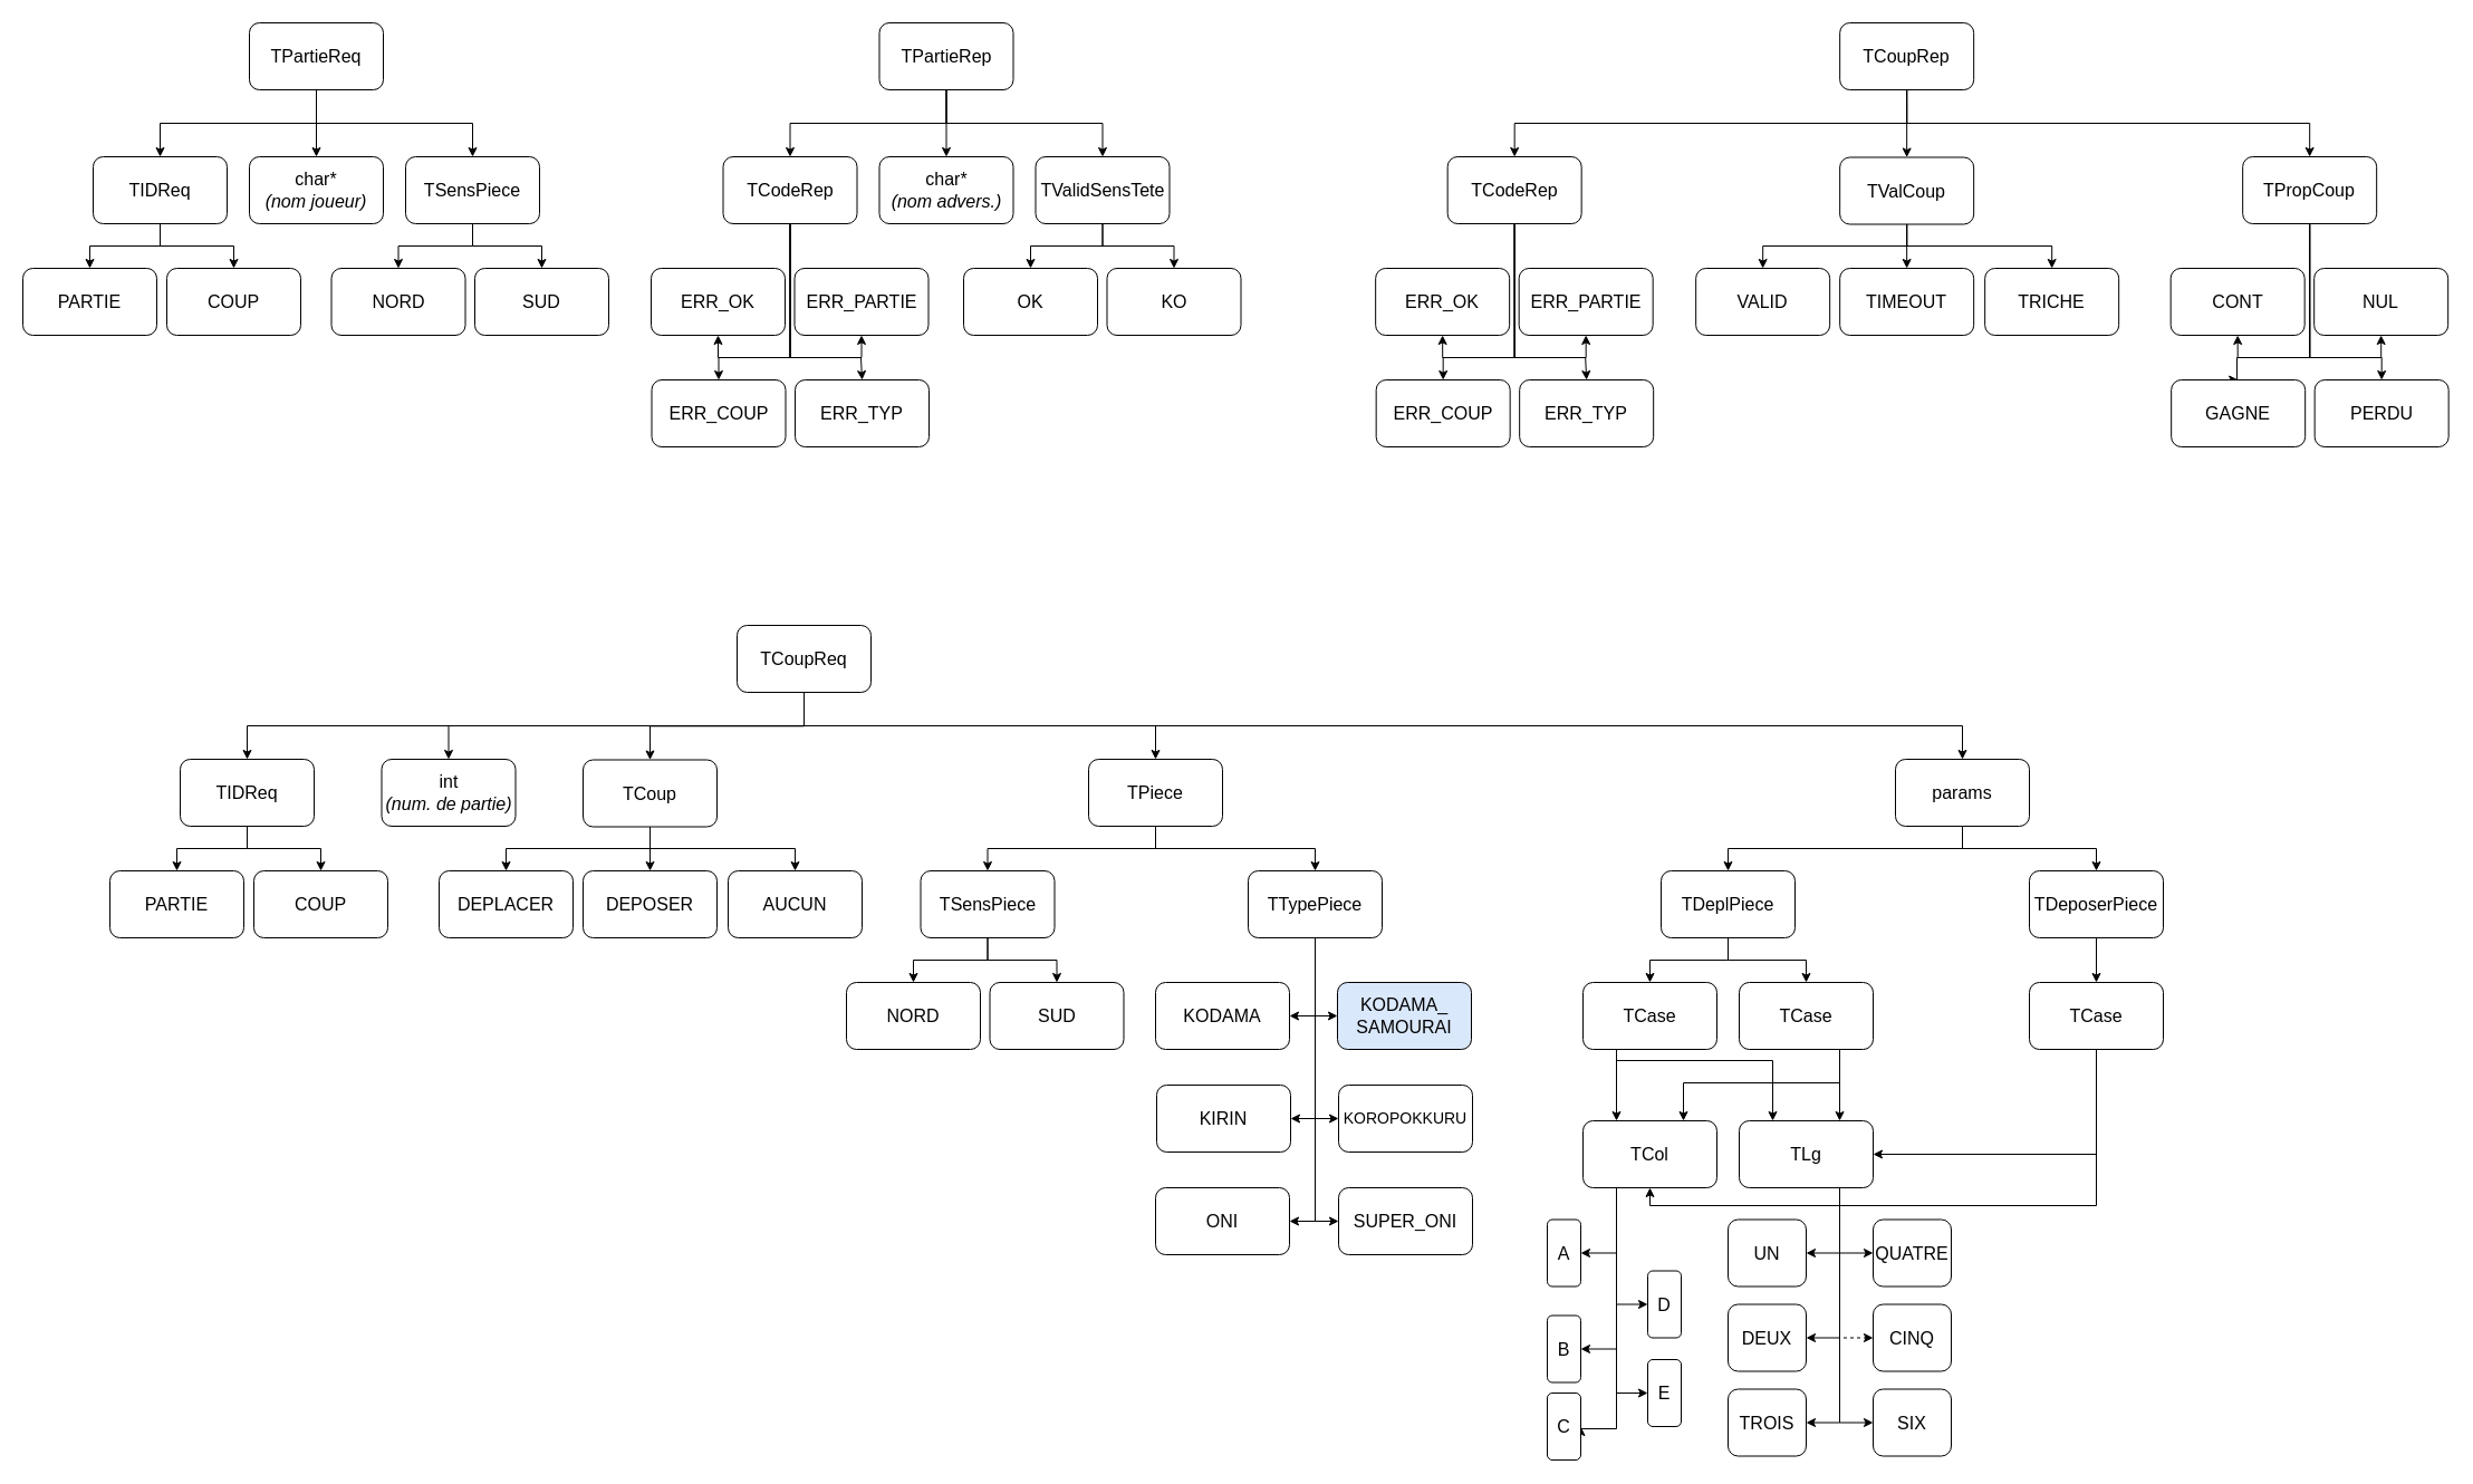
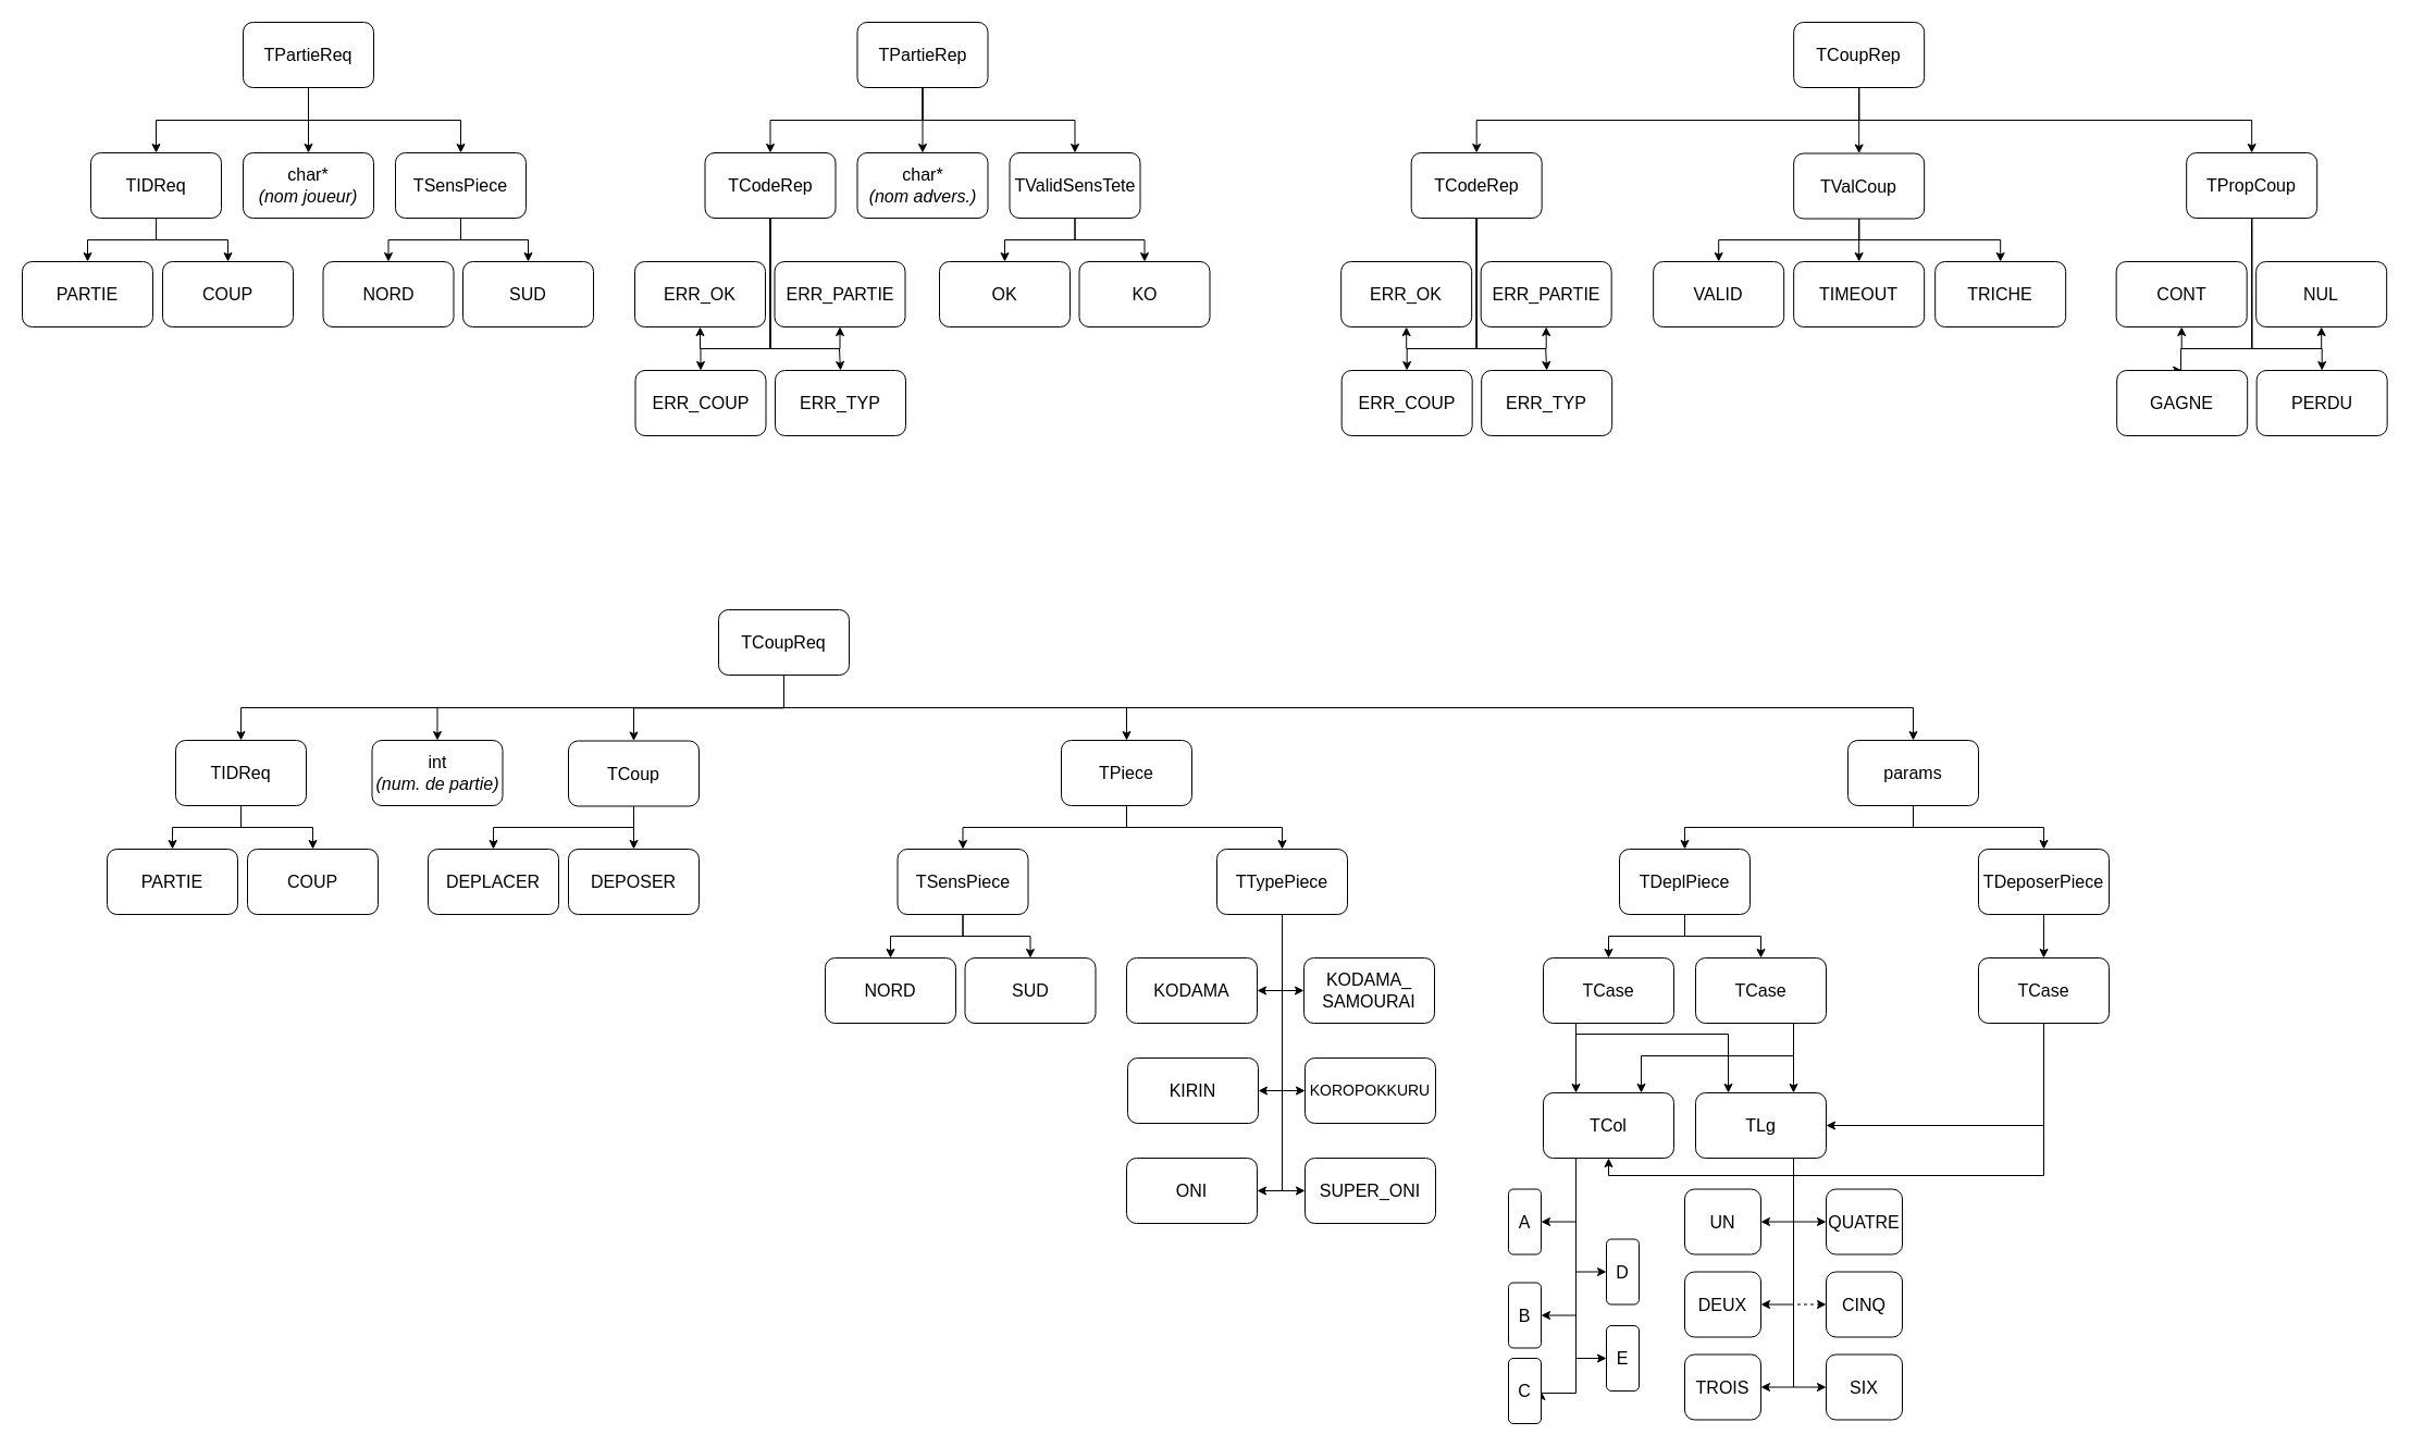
- <mxCell id="50" style="edgeStyle=orthogonalEdgeStyle;rounded=0;orthogonalLoop=1;jettySize=auto;html=1;exitX=0.5;exitY=1;exitDx=0;exitDy=0;entryX=0.5;entryY=0;entryDx=0;entryDy=0;fontSize=16;" parent="1" source="51" target="57" edge="1"><mxGeometry relative="1" as="geometry"><Array as="points"><mxPoint x="582" y="760" /><mxPoint x="712" y="760" /></Array></mxGeometry></mxCell>
- <mxCell id="57" value="AUCUN&lt;br style=&quot;font-size: 16px&quot;&gt;" style="rounded=1;whiteSpace=wrap;html=1;fontSize=16;" parent="1" vertex="1"><mxGeometry x="652" y="780" width="120" height="60" as="geometry" /></mxCell>
- <mxCell id="71" value="&lt;div&gt;KODAMA_&lt;br&gt;SAMOURAI&lt;/div&gt;" style="rounded=1;whiteSpace=wrap;html=1;fontSize=16;fillColor=#dae8fc;" parent="1" vertex="1"><mxGeometry x="1198" y="880" width="120" height="60" as="geometry" /></mxCell>
+ <mxCell id="71" value="&lt;div&gt;KODAMA_&lt;br&gt;SAMOURAI&lt;/div&gt;" style="rounded=1;whiteSpace=wrap;html=1;fontSize=16;" parent="1" vertex="1"><mxGeometry x="1198" y="880" width="120" height="60" as="geometry" /></mxCell>
